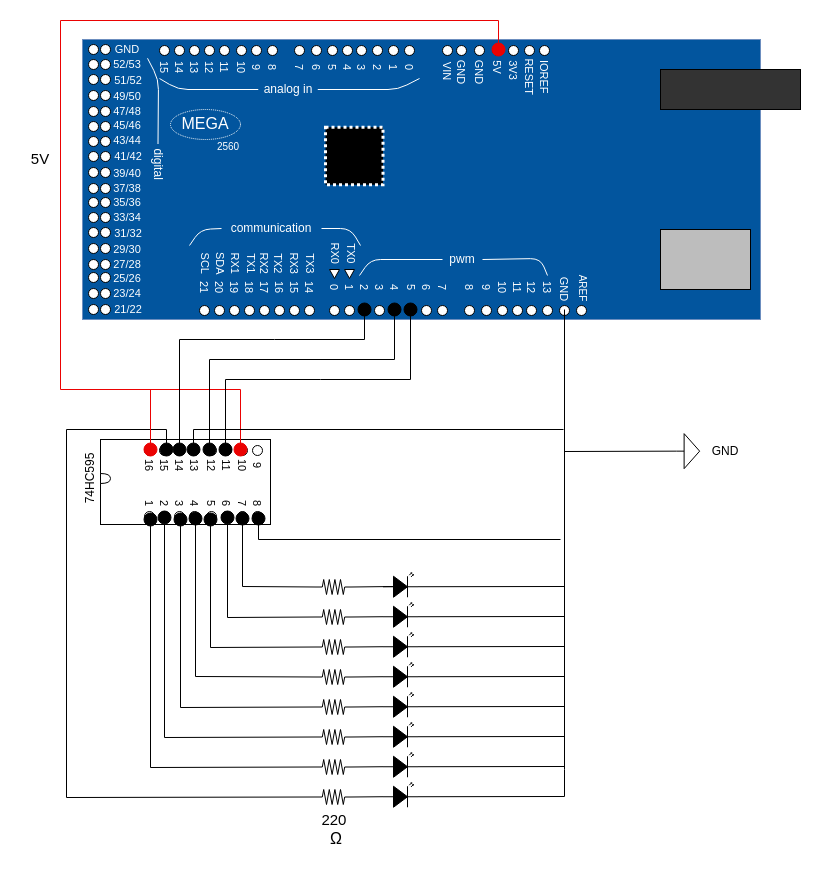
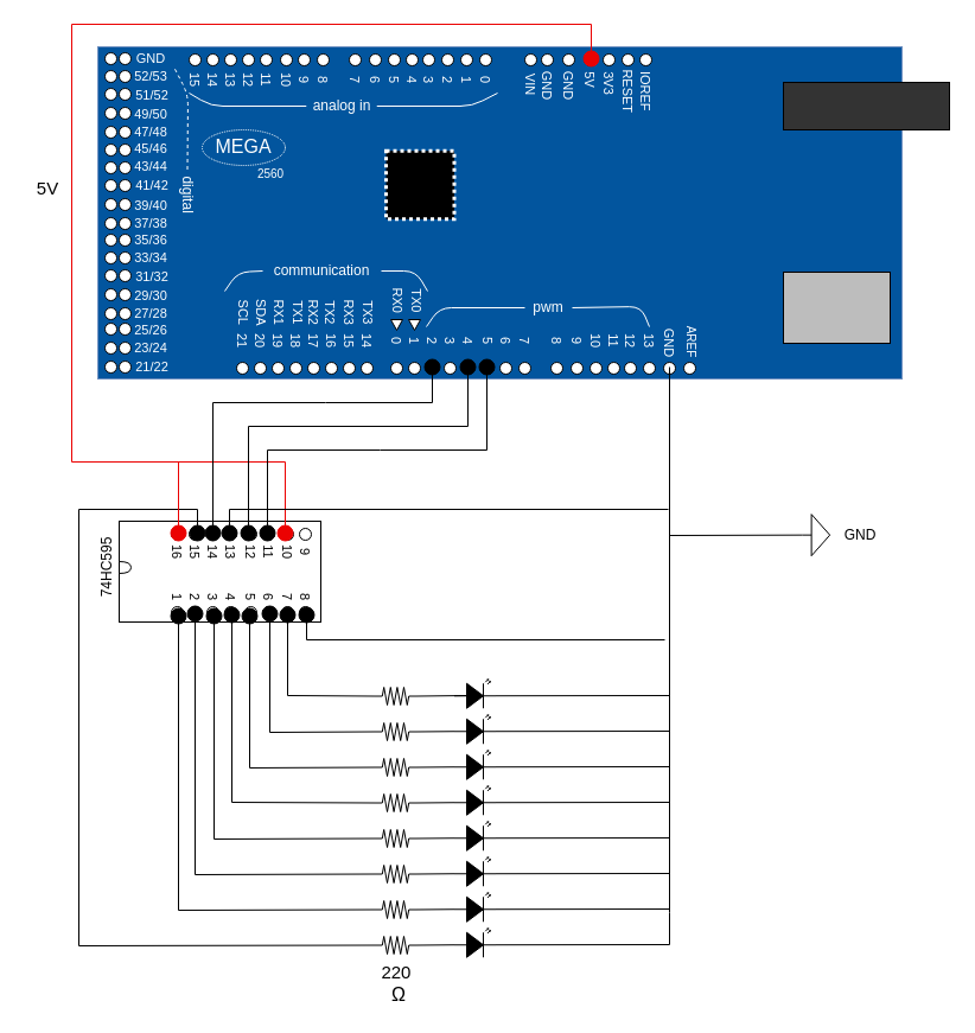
- <mxCell id="159" value="" style="endArrow=none;html=1;strokeColor=#FFFFFF;fontSize=10;fontColor=#FFFFFF;exitX=0.75;exitY=1;exitDx=0;exitDy=0;entryX=0;entryY=0.5;entryDx=0;entryDy=0;movable=1;" parent="1" source="106" target="158" edge="1"><mxGeometry width="50" height="50" relative="1" as="geometry"><mxPoint x="146" y="92" as="sourcePoint" /><mxPoint x="164" y="133" as="targetPoint" /><Array as="points"><mxPoint x="158" y="79" /></Array></mxGeometry></mxCell>
+ <mxCell id="159" value="" style="endArrow=none;html=1;strokeColor=#FFFFFF;fontSize=10;fontColor=#FFFFFF;exitX=0.75;exitY=1;exitDx=0;exitDy=0;entryX=0;entryY=0.5;entryDx=0;entryDy=0;movable=1;dashed=1;" parent="1" source="106" target="158" edge="1"><mxGeometry width="50" height="50" relative="1" as="geometry"><mxPoint x="146" y="92" as="sourcePoint" /><mxPoint x="164" y="133" as="targetPoint" /><Array as="points"><mxPoint x="158" y="79" /></Array></mxGeometry></mxCell>
